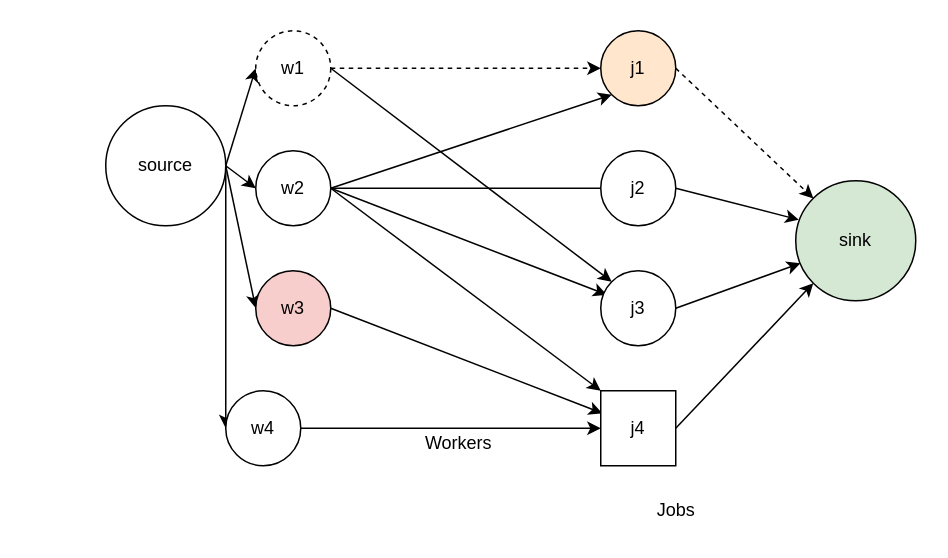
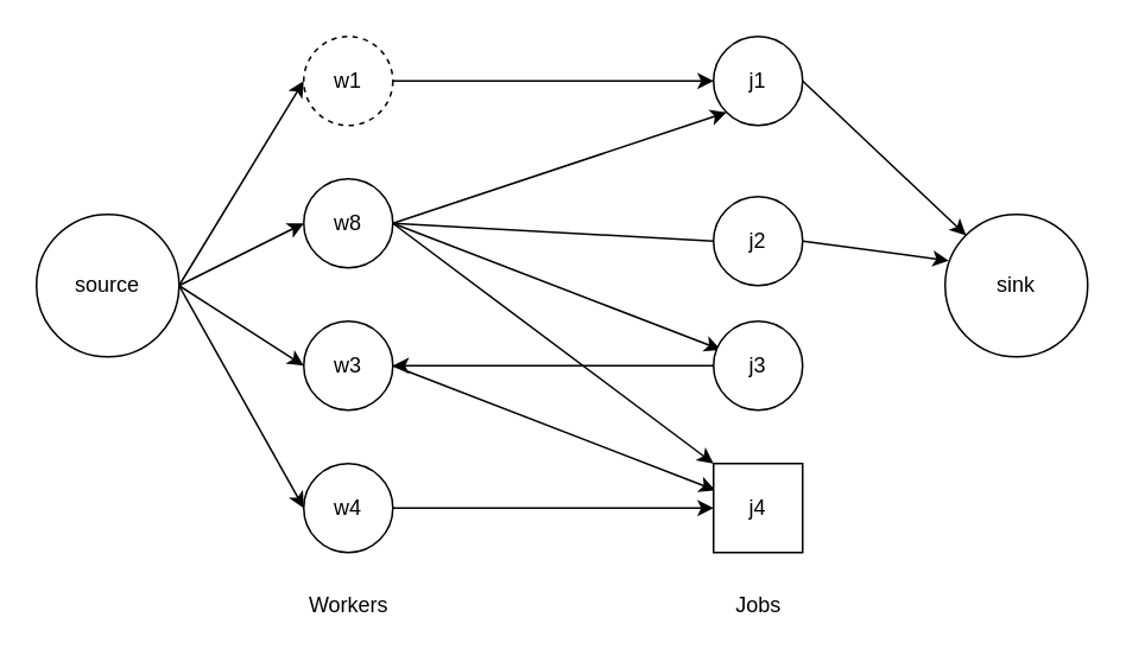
- <mxCell id="8" style="rounded=0;orthogonalLoop=1;jettySize=auto;html=1;exitX=1;exitY=0.5;exitDx=0;exitDy=0;entryX=0;entryY=0.5;entryDx=0;entryDy=0;dashed=1;" parent="1" source="10" target="21" edge="1"><mxGeometry relative="1" as="geometry" /></mxCell>
+ <mxCell id="8" style="rounded=0;orthogonalLoop=1;jettySize=auto;html=1;exitX=1;exitY=0.5;exitDx=0;exitDy=0;entryX=0;entryY=0.5;entryDx=0;entryDy=0;" parent="1" source="10" target="21" edge="1"><mxGeometry relative="1" as="geometry" /></mxCell>
- <mxCell id="21" value="j1" style="ellipse;whiteSpace=wrap;html=1;fillColor=#ffe6cc;" parent="1" vertex="1"><mxGeometry x="400" y="20" width="50" height="50" as="geometry" /></mxCell>
+ <mxCell id="21" value="j1" style="ellipse;whiteSpace=wrap;html=1;" parent="1" vertex="1"><mxGeometry x="400" y="20" width="50" height="50" as="geometry" /></mxCell>
- <mxCell id="20" style="edgeStyle=none;rounded=0;orthogonalLoop=1;jettySize=auto;html=1;exitX=1;exitY=0.5;exitDx=0;exitDy=0;entryX=0;entryY=0;entryDx=0;entryDy=0;dashed=1;" parent="1" source="21" target="2" edge="1"><mxGeometry relative="1" as="geometry" /></mxCell>
+ <mxCell id="20" style="edgeStyle=none;rounded=0;orthogonalLoop=1;jettySize=auto;html=1;exitX=1;exitY=0.5;exitDx=0;exitDy=0;entryX=0;entryY=0;entryDx=0;entryDy=0;" parent="1" source="21" target="2" edge="1"><mxGeometry relative="1" as="geometry" /></mxCell>
- <mxCell id="7" value="source" style="ellipse;whiteSpace=wrap;html=1;" parent="1" vertex="1"><mxGeometry x="70" y="70" width="80" height="80" as="geometry" /></mxCell>
+ <mxCell id="7" value="source" style="ellipse;whiteSpace=wrap;html=1;" parent="1" vertex="1"><mxGeometry x="20" y="120" width="80" height="80" as="geometry" /></mxCell>
- <mxCell id="9" style="rounded=0;orthogonalLoop=1;jettySize=auto;html=1;exitX=1;exitY=0.5;exitDx=0;exitDy=0;entryX=0;entryY=0;entryDx=0;entryDy=0;" parent="1" source="10" target="27" edge="1"><mxGeometry relative="1" as="geometry" /></mxCell>
- <mxCell id="15" value="w2" style="ellipse;whiteSpace=wrap;html=1;" parent="1" vertex="1"><mxGeometry x="170" y="100" width="50" height="50" as="geometry" /></mxCell>
+ <mxCell id="15" value="w8" style="ellipse;whiteSpace=wrap;html=1;" parent="1" vertex="1"><mxGeometry x="170" y="100" width="50" height="50" as="geometry" /></mxCell>
- <mxCell id="23" value="j2" style="ellipse;whiteSpace=wrap;html=1;" parent="1" vertex="1"><mxGeometry x="400" y="100" width="50" height="50" as="geometry" /></mxCell>
+ <mxCell id="23" value="j2" style="ellipse;whiteSpace=wrap;html=1;" parent="1" vertex="1"><mxGeometry x="400" y="110" width="50" height="50" as="geometry" /></mxCell>
- <mxCell id="2" value="sink" style="ellipse;whiteSpace=wrap;html=1;fillColor=#d5e8d4;" parent="1" vertex="1"><mxGeometry x="530" y="120" width="80" height="80" as="geometry" /></mxCell>
+ <mxCell id="2" value="sink" style="ellipse;whiteSpace=wrap;html=1;" parent="1" vertex="1"><mxGeometry x="530" y="120" width="80" height="80" as="geometry" /></mxCell>
- <mxCell id="26" style="edgeStyle=none;rounded=0;orthogonalLoop=1;jettySize=auto;html=1;exitX=1;exitY=0.5;exitDx=0;exitDy=0;entryX=0.038;entryY=0.688;entryDx=0;entryDy=0;entryPerimeter=0;" parent="1" source="27" target="2" edge="1"><mxGeometry relative="1" as="geometry" /></mxCell>
+ <mxCell id="26" style="edgeStyle=none;rounded=0;orthogonalLoop=1;jettySize=auto;html=1;exitX=1;exitY=0.5;exitDx=0;exitDy=0;" parent="1" source="27" target="19" edge="1"><mxGeometry relative="1" as="geometry" /></mxCell>
- <mxCell id="19" value="w3" style="ellipse;whiteSpace=wrap;html=1;fillColor=#f8cecc;" parent="1" vertex="1"><mxGeometry x="170" y="180" width="50" height="50" as="geometry" /></mxCell>
+ <mxCell id="19" value="w3" style="ellipse;whiteSpace=wrap;html=1;" parent="1" vertex="1"><mxGeometry x="170" y="180" width="50" height="50" as="geometry" /></mxCell>
- <mxCell id="24" style="edgeStyle=none;rounded=0;orthogonalLoop=1;jettySize=auto;html=1;exitX=1;exitY=0.5;exitDx=0;exitDy=0;entryX=0;entryY=1;entryDx=0;entryDy=0;" parent="1" source="25" target="2" edge="1"><mxGeometry relative="1" as="geometry" /></mxCell>
- <mxCell id="17" value="w4" style="ellipse;whiteSpace=wrap;html=1;" parent="1" vertex="1"><mxGeometry x="150" y="260" width="50" height="50" as="geometry" /></mxCell>
+ <mxCell id="17" value="w4" style="ellipse;whiteSpace=wrap;html=1;" parent="1" vertex="1"><mxGeometry x="170" y="260" width="50" height="50" as="geometry" /></mxCell>
- <mxCell id="28" value="Workers" style="text;html=1;align=center;verticalAlign=middle;resizable=0;points=[];autosize=1;" vertex="1" parent="1"><mxGeometry x="275" y="285" width="60" height="20" as="geometry" /></mxCell>
+ <mxCell id="28" value="Workers" style="text;html=1;align=center;verticalAlign=middle;resizable=0;points=[];autosize=1;" vertex="1" parent="1"><mxGeometry x="165" y="330" width="60" height="20" as="geometry" /></mxCell>
- <mxCell id="29" value="Jobs" style="text;html=1;align=center;verticalAlign=middle;resizable=0;points=[];autosize=1;" vertex="1" parent="1"><mxGeometry x="430" y="330" width="40" height="20" as="geometry" /></mxCell>
+ <mxCell id="29" value="Jobs" style="text;html=1;align=center;verticalAlign=middle;resizable=0;points=[];autosize=1;" vertex="1" parent="1"><mxGeometry x="405" y="330" width="40" height="20" as="geometry" /></mxCell>
